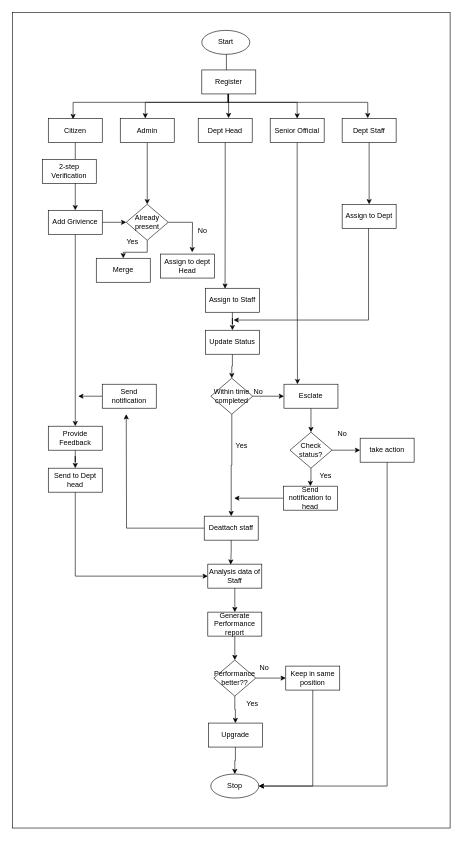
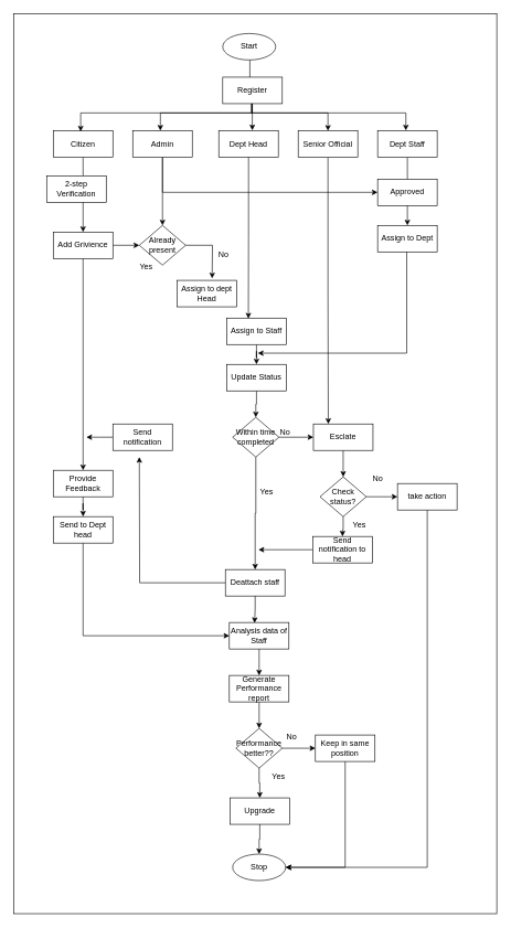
+ <mxCell id="11" style="edgeStyle=orthogonalEdgeStyle;rounded=0;orthogonalLoop=1;jettySize=auto;html=1;entryX=0;entryY=0.5;entryDx=0;entryDy=0;" edge="1" parent="1" source="12" target="22"><mxGeometry relative="1" as="geometry"><Array as="points"><mxPoint x="245" y="290" /></Array></mxGeometry></mxCell>
+ <mxCell id="22" value="Approved" style="rounded=0;whiteSpace=wrap;html=1;" vertex="1" parent="1"><mxGeometry x="570" y="270" width="90" height="40" as="geometry" /></mxCell>
- <mxCell id="25" style="edgeStyle=orthogonalEdgeStyle;rounded=0;orthogonalLoop=1;jettySize=auto;html=1;entryX=0.5;entryY=0;entryDx=0;entryDy=0;" edge="1" parent="1" source="27" target="30"><mxGeometry relative="1" as="geometry" /></mxCell>
- <mxCell id="30" value="Merge" style="rounded=0;whiteSpace=wrap;html=1;" vertex="1" parent="1"><mxGeometry x="160" y="430" width="90" height="40" as="geometry" /></mxCell>
